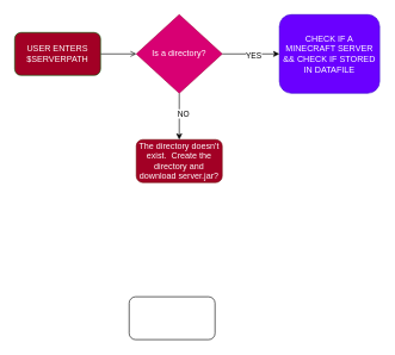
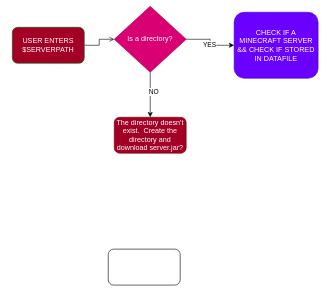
- <mxCell id="11" value="Is a directory?" style="rhombus;whiteSpace=wrap;html=1;fillColor=#d80073;fontColor=#ffffff;strokeColor=#A50040;" vertex="1" parent="1"><mxGeometry x="190" y="20" width="120" height="110" as="geometry" /></mxCell>
+ <mxCell id="11" value="Is a directory?" style="rhombus;whiteSpace=wrap;html=1;fillColor=#d80073;fontColor=#ffffff;strokeColor=#A50040;" vertex="1" parent="1"><mxGeometry x="190" y="10" width="120" height="110" as="geometry" /></mxCell>
